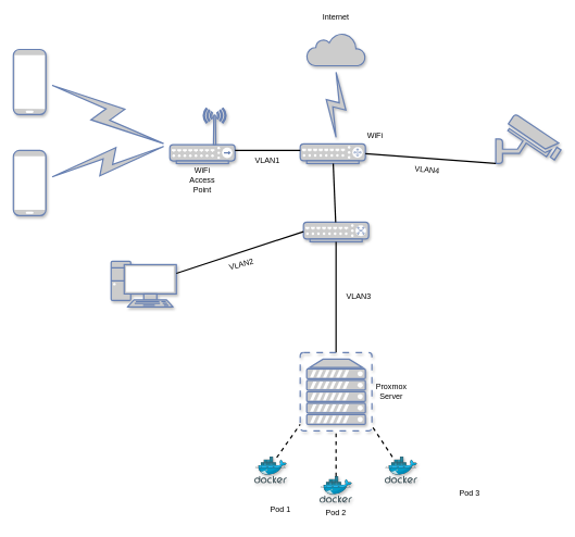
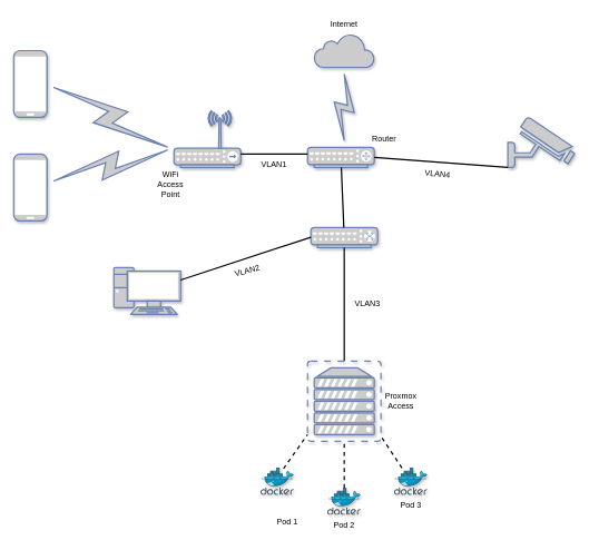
- <mxCell id="26" value="Internet" style="text;html=1;strokeColor=none;fillColor=none;align=center;verticalAlign=middle;whiteSpace=wrap;rounded=0;shadow=1;fontSize=12;" vertex="1" parent="1"><mxGeometry x="485" y="10" width="60" height="30" as="geometry" /></mxCell>
+ <mxCell id="26" value="Internet" style="text;html=1;strokeColor=none;fillColor=none;align=center;verticalAlign=middle;whiteSpace=wrap;rounded=0;shadow=1;fontSize=12;" vertex="1" parent="1"><mxGeometry x="485" y="20" width="60" height="30" as="geometry" /></mxCell>
- <mxCell id="8" value="WiFi" style="text;html=1;strokeColor=none;fillColor=none;align=center;verticalAlign=middle;whiteSpace=wrap;rounded=0;shadow=1;" vertex="1" parent="1"><mxGeometry x="545" y="192.5" width="60" height="30" as="geometry" /></mxCell>
+ <mxCell id="8" value="Router" style="text;html=1;strokeColor=none;fillColor=none;align=center;verticalAlign=middle;whiteSpace=wrap;rounded=0;shadow=1;" vertex="1" parent="1"><mxGeometry x="545" y="192.5" width="60" height="30" as="geometry" /></mxCell>
- <mxCell id="9" value="WiFi Access Point" style="text;html=1;strokeColor=none;fillColor=none;align=center;verticalAlign=middle;whiteSpace=wrap;rounded=0;shadow=1;" vertex="1" parent="1"><mxGeometry x="280" y="260" width="60" height="30" as="geometry" /></mxCell>
+ <mxCell id="9" value="WiFi Access Point" style="text;html=1;strokeColor=none;fillColor=none;align=center;verticalAlign=middle;whiteSpace=wrap;rounded=0;shadow=1;" vertex="1" parent="1"><mxGeometry x="225" y="260" width="60" height="30" as="geometry" /></mxCell>
- <mxCell id="20" value="Proxmox Server" style="text;html=1;strokeColor=none;fillColor=none;align=center;verticalAlign=middle;whiteSpace=wrap;rounded=0;shadow=1;fontSize=12;strokeWidth=12;" vertex="1" parent="1"><mxGeometry x="570" y="585" width="60" height="30" as="geometry" /></mxCell>
+ <mxCell id="20" value="Proxmox Access" style="text;html=1;strokeColor=none;fillColor=none;align=center;verticalAlign=middle;whiteSpace=wrap;rounded=0;shadow=1;fontSize=12;strokeWidth=12;" vertex="1" parent="1"><mxGeometry x="570" y="585" width="60" height="30" as="geometry" /></mxCell>
- <mxCell id="35" value="Pod 3" style="text;html=1;strokeColor=none;fillColor=none;align=center;verticalAlign=middle;whiteSpace=wrap;rounded=0;shadow=1;fontSize=12;" vertex="1" parent="1"><mxGeometry x="690" y="741" width="60" height="30" as="geometry" /></mxCell>
+ <mxCell id="35" value="Pod 3" style="text;html=1;strokeColor=none;fillColor=none;align=center;verticalAlign=middle;whiteSpace=wrap;rounded=0;shadow=1;fontSize=12;" vertex="1" parent="1"><mxGeometry x="585" y="741" width="60" height="30" as="geometry" /></mxCell>
